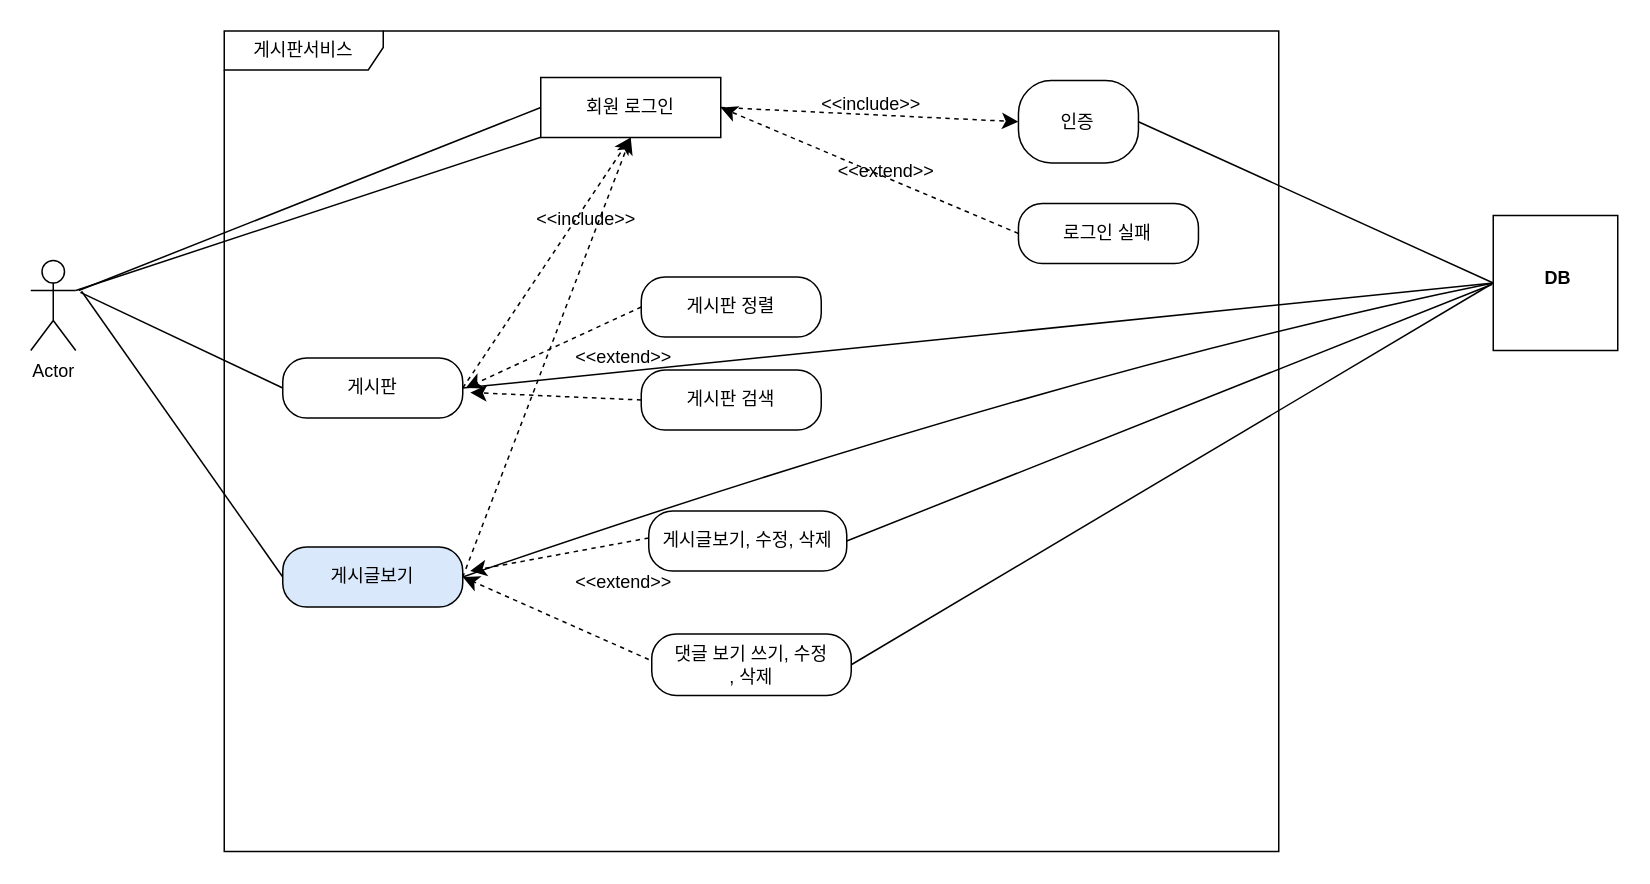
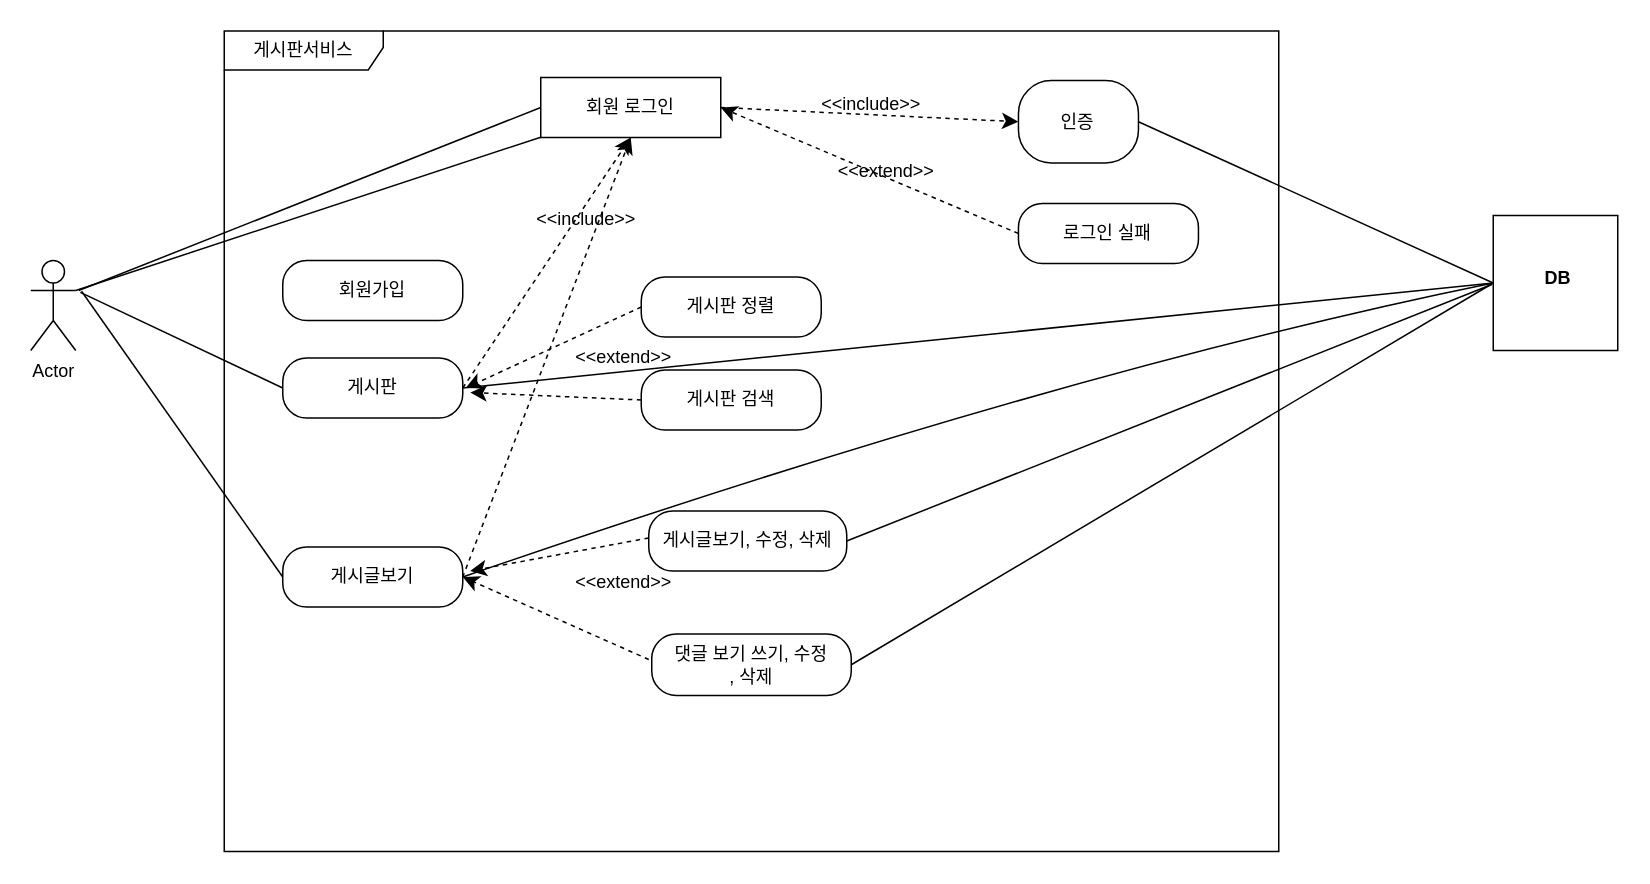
+ <mxCell id="4" value="회원가입" style="rounded=1;whiteSpace=wrap;html=1;arcSize=40;labelBackgroundColor=none;" vertex="1" parent="1"><mxGeometry x="188" y="173" width="120" height="40" as="geometry" /></mxCell>
- <mxCell id="12" value="게시글보기" style="rounded=1;whiteSpace=wrap;html=1;arcSize=40;labelBackgroundColor=none;fillColor=#dae8fc;" vertex="1" parent="1"><mxGeometry x="188" y="364" width="120" height="40" as="geometry" /></mxCell>
+ <mxCell id="12" value="게시글보기" style="rounded=1;whiteSpace=wrap;html=1;arcSize=40;labelBackgroundColor=none;" vertex="1" parent="1"><mxGeometry x="188" y="364" width="120" height="40" as="geometry" /></mxCell>
